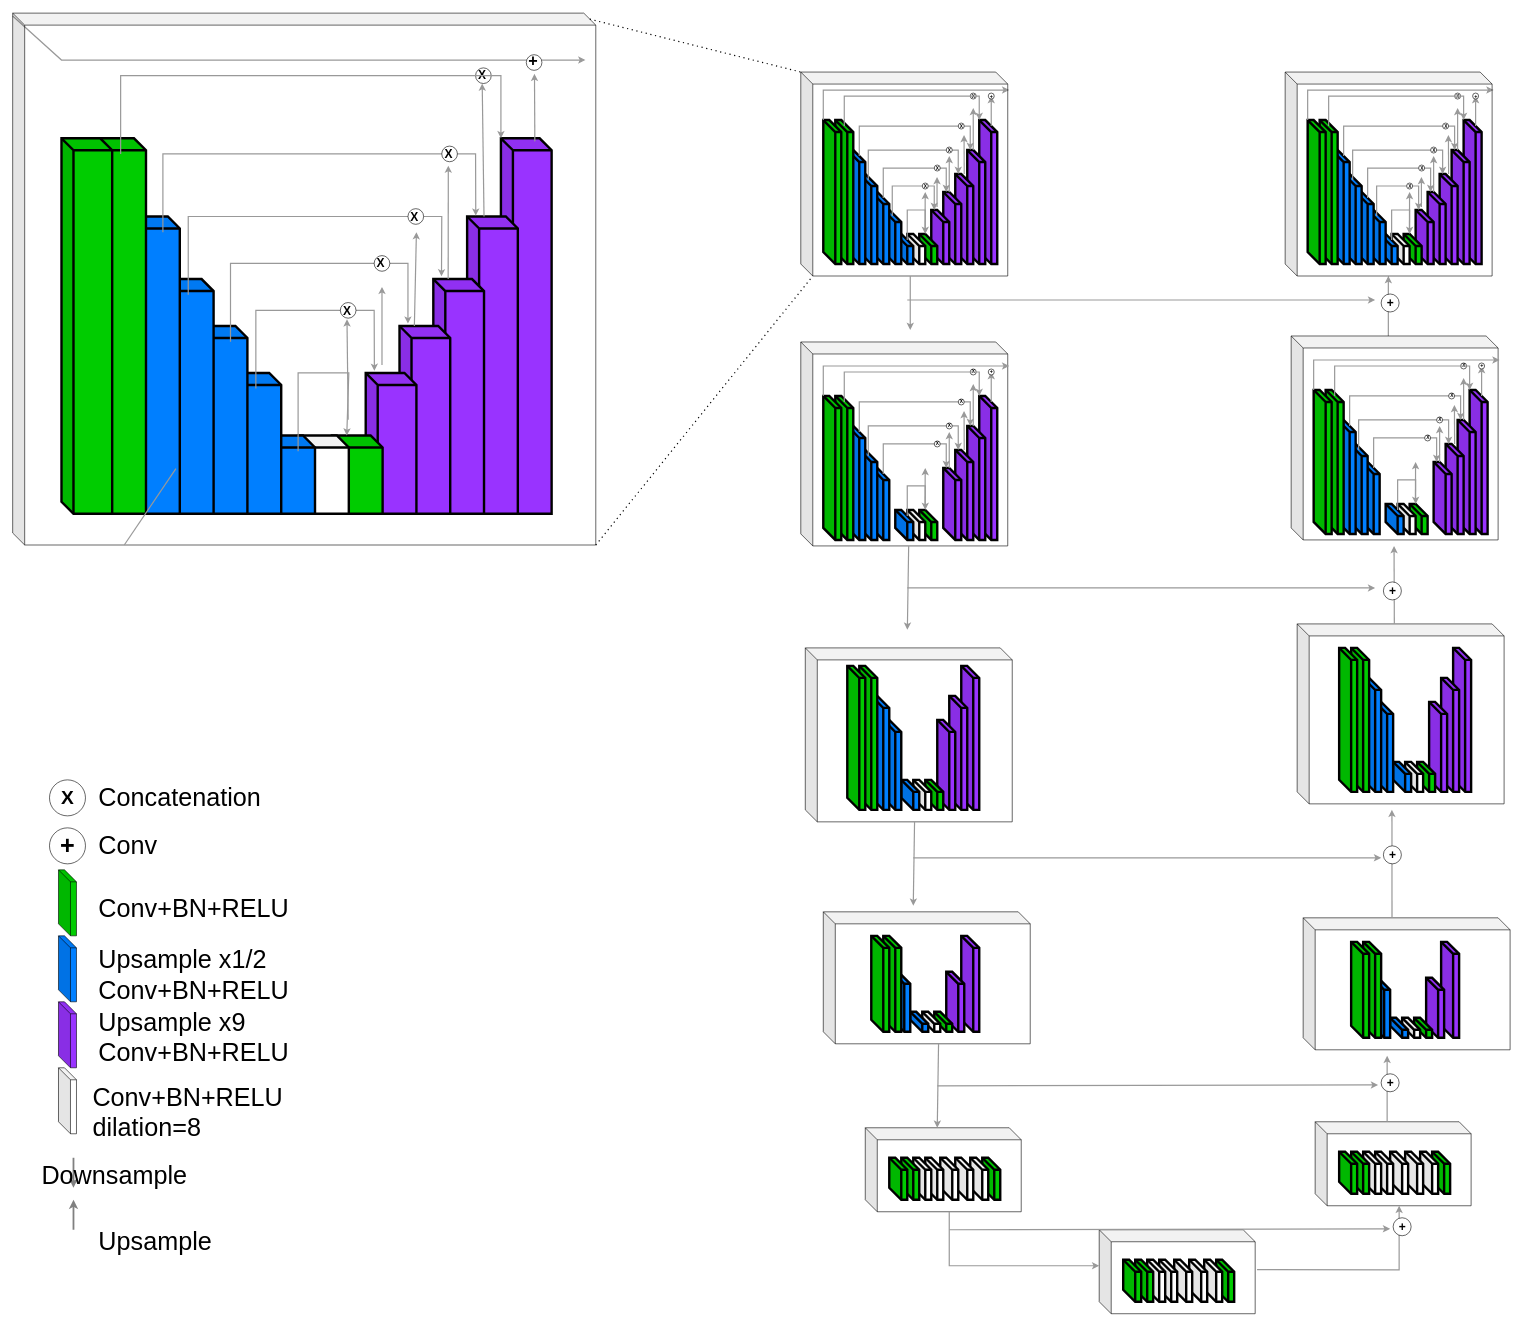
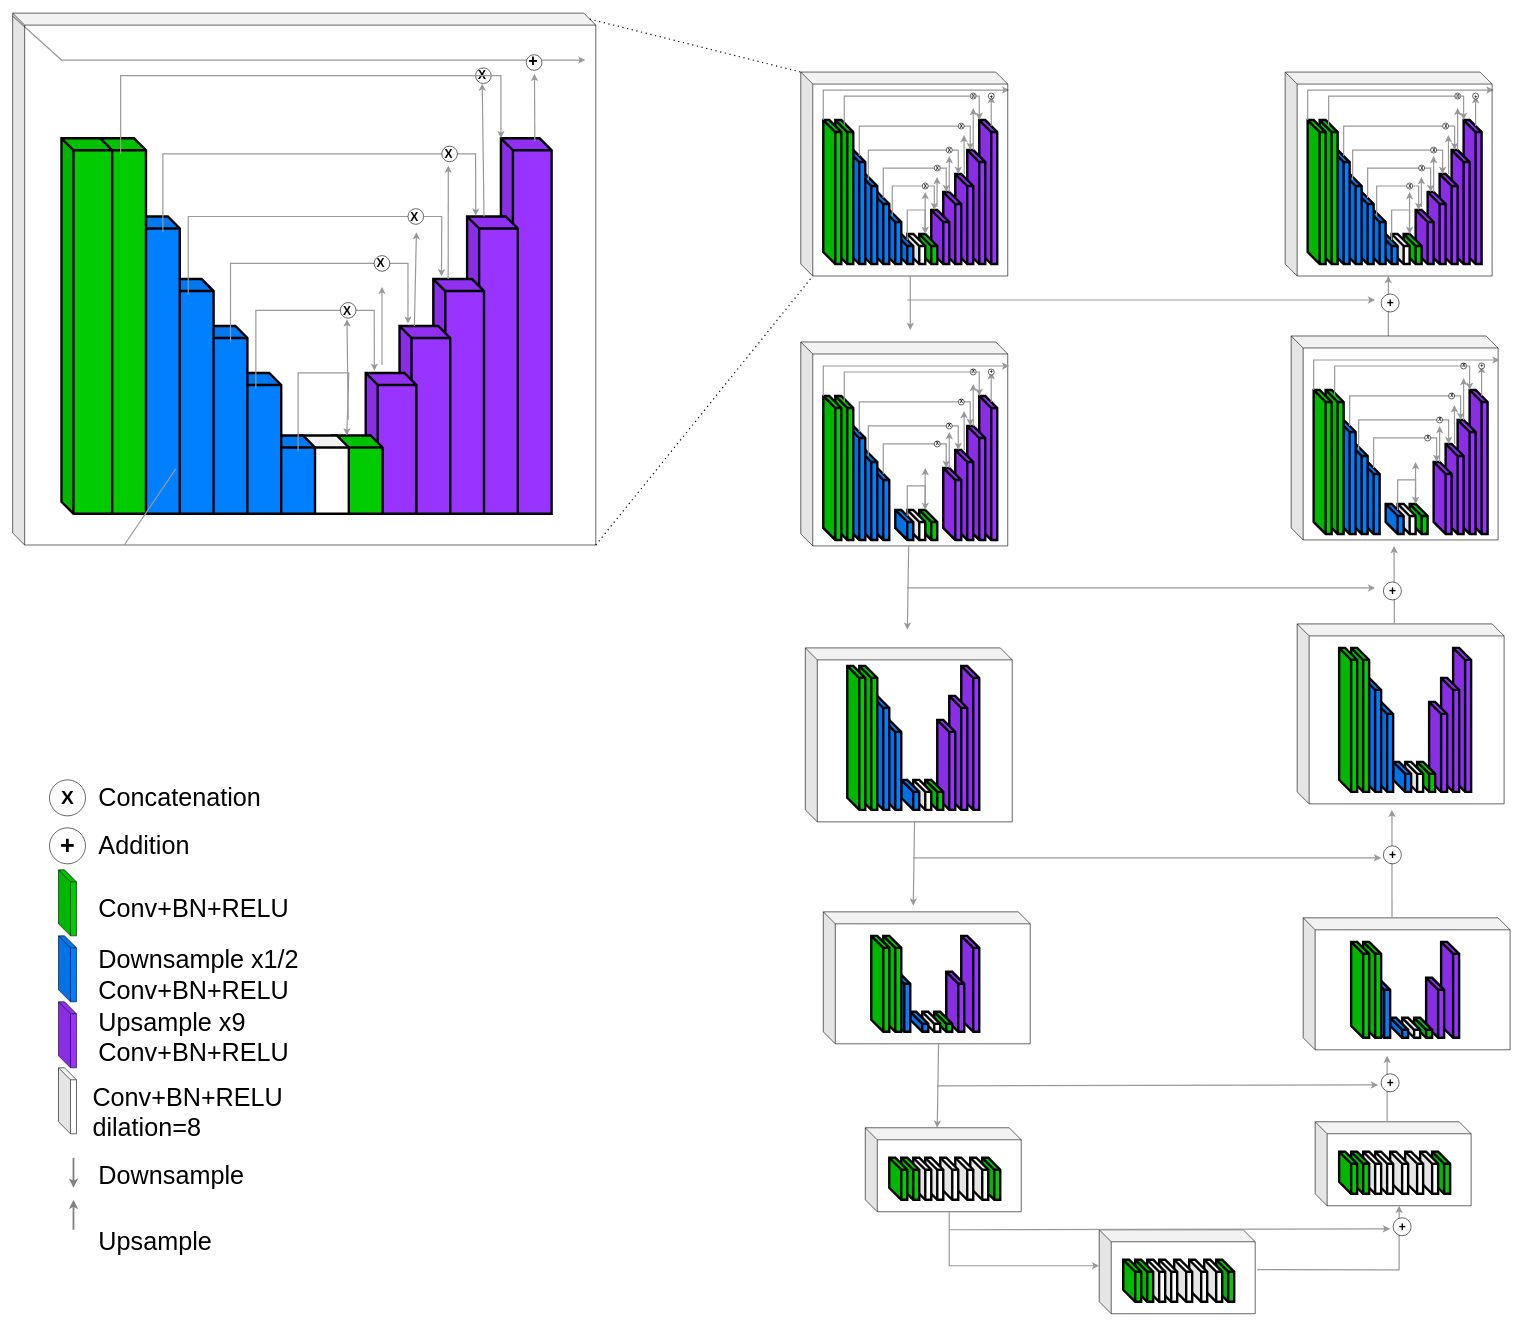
- <mxCell id="362" value="Conv" style="text;html=1;align=left;verticalAlign=middle;resizable=0;points=[];autosize=1;strokeColor=none;fillColor=none;fontSize=42;fontColor=#000000;" parent="1" vertex="1"><mxGeometry x="162" y="1379" width="170" height="60" as="geometry" /></mxCell>
+ <mxCell id="362" value="Addition" style="text;html=1;align=left;verticalAlign=middle;resizable=0;points=[];autosize=1;strokeColor=none;fillColor=none;fontSize=42;fontColor=#000000;" parent="1" vertex="1"><mxGeometry x="162" y="1379" width="170" height="60" as="geometry" /></mxCell>
- <mxCell id="360" value="Upsample x1/2&lt;br&gt;Conv+BN+RELU" style="text;html=1;align=left;verticalAlign=middle;resizable=0;points=[];autosize=1;strokeColor=none;fillColor=none;fontSize=42;fontColor=#000000;" parent="1" vertex="1"><mxGeometry x="162" y="1569" width="350" height="110" as="geometry" /></mxCell>
+ <mxCell id="360" value="Downsample x1/2&lt;br&gt;Conv+BN+RELU" style="text;html=1;align=left;verticalAlign=middle;resizable=0;points=[];autosize=1;strokeColor=none;fillColor=none;fontSize=42;fontColor=#000000;" parent="1" vertex="1"><mxGeometry x="162" y="1569" width="350" height="110" as="geometry" /></mxCell>
- <mxCell id="357" value="Downsample&amp;nbsp;" style="text;html=1;align=left;verticalAlign=middle;resizable=0;points=[];autosize=1;strokeColor=none;fillColor=none;fontSize=42;fontColor=#000000;" parent="1" vertex="1"><mxGeometry x="67" y="1929" width="270" height="60" as="geometry" /></mxCell>
+ <mxCell id="357" value="Downsample&amp;nbsp;" style="text;html=1;align=left;verticalAlign=middle;resizable=0;points=[];autosize=1;strokeColor=none;fillColor=none;fontSize=42;fontColor=#000000;" parent="1" vertex="1"><mxGeometry x="162" y="1929" width="270" height="60" as="geometry" /></mxCell>
